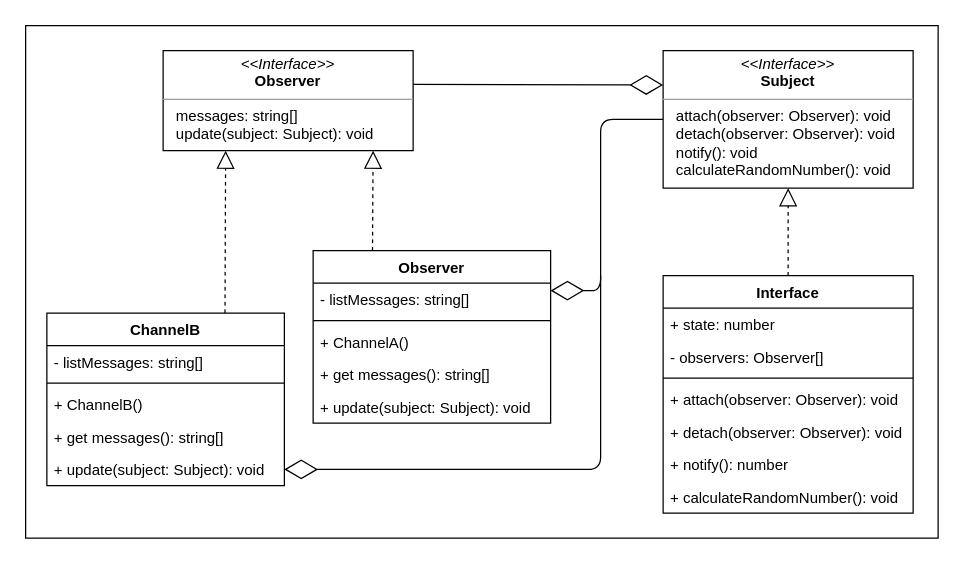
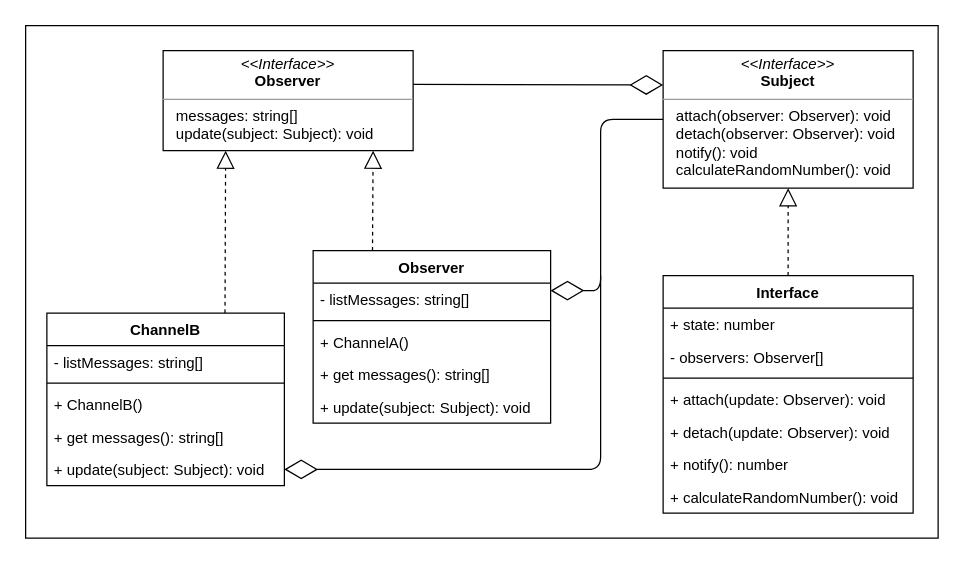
- <mxCell id="16" value="+ attach(observer: Observer): void" style="text;strokeColor=none;fillColor=none;align=left;verticalAlign=top;spacingLeft=4;spacingRight=4;overflow=hidden;rotatable=0;points=[[0,0.5],[1,0.5]];portConstraint=eastwest;" vertex="1" parent="12"><mxGeometry y="86" width="200" height="26" as="geometry" /></mxCell>
+ <mxCell id="16" value="+ attach(update: Observer): void" style="text;strokeColor=none;fillColor=none;align=left;verticalAlign=top;spacingLeft=4;spacingRight=4;overflow=hidden;rotatable=0;points=[[0,0.5],[1,0.5]];portConstraint=eastwest;" vertex="1" parent="12"><mxGeometry y="86" width="200" height="26" as="geometry" /></mxCell>
- <mxCell id="17" value="+ detach(observer: Observer): void" style="text;strokeColor=none;fillColor=none;align=left;verticalAlign=top;spacingLeft=4;spacingRight=4;overflow=hidden;rotatable=0;points=[[0,0.5],[1,0.5]];portConstraint=eastwest;" vertex="1" parent="12"><mxGeometry y="112" width="200" height="26" as="geometry" /></mxCell>
+ <mxCell id="17" value="+ detach(update: Observer): void" style="text;strokeColor=none;fillColor=none;align=left;verticalAlign=top;spacingLeft=4;spacingRight=4;overflow=hidden;rotatable=0;points=[[0,0.5],[1,0.5]];portConstraint=eastwest;" vertex="1" parent="12"><mxGeometry y="112" width="200" height="26" as="geometry" /></mxCell>
